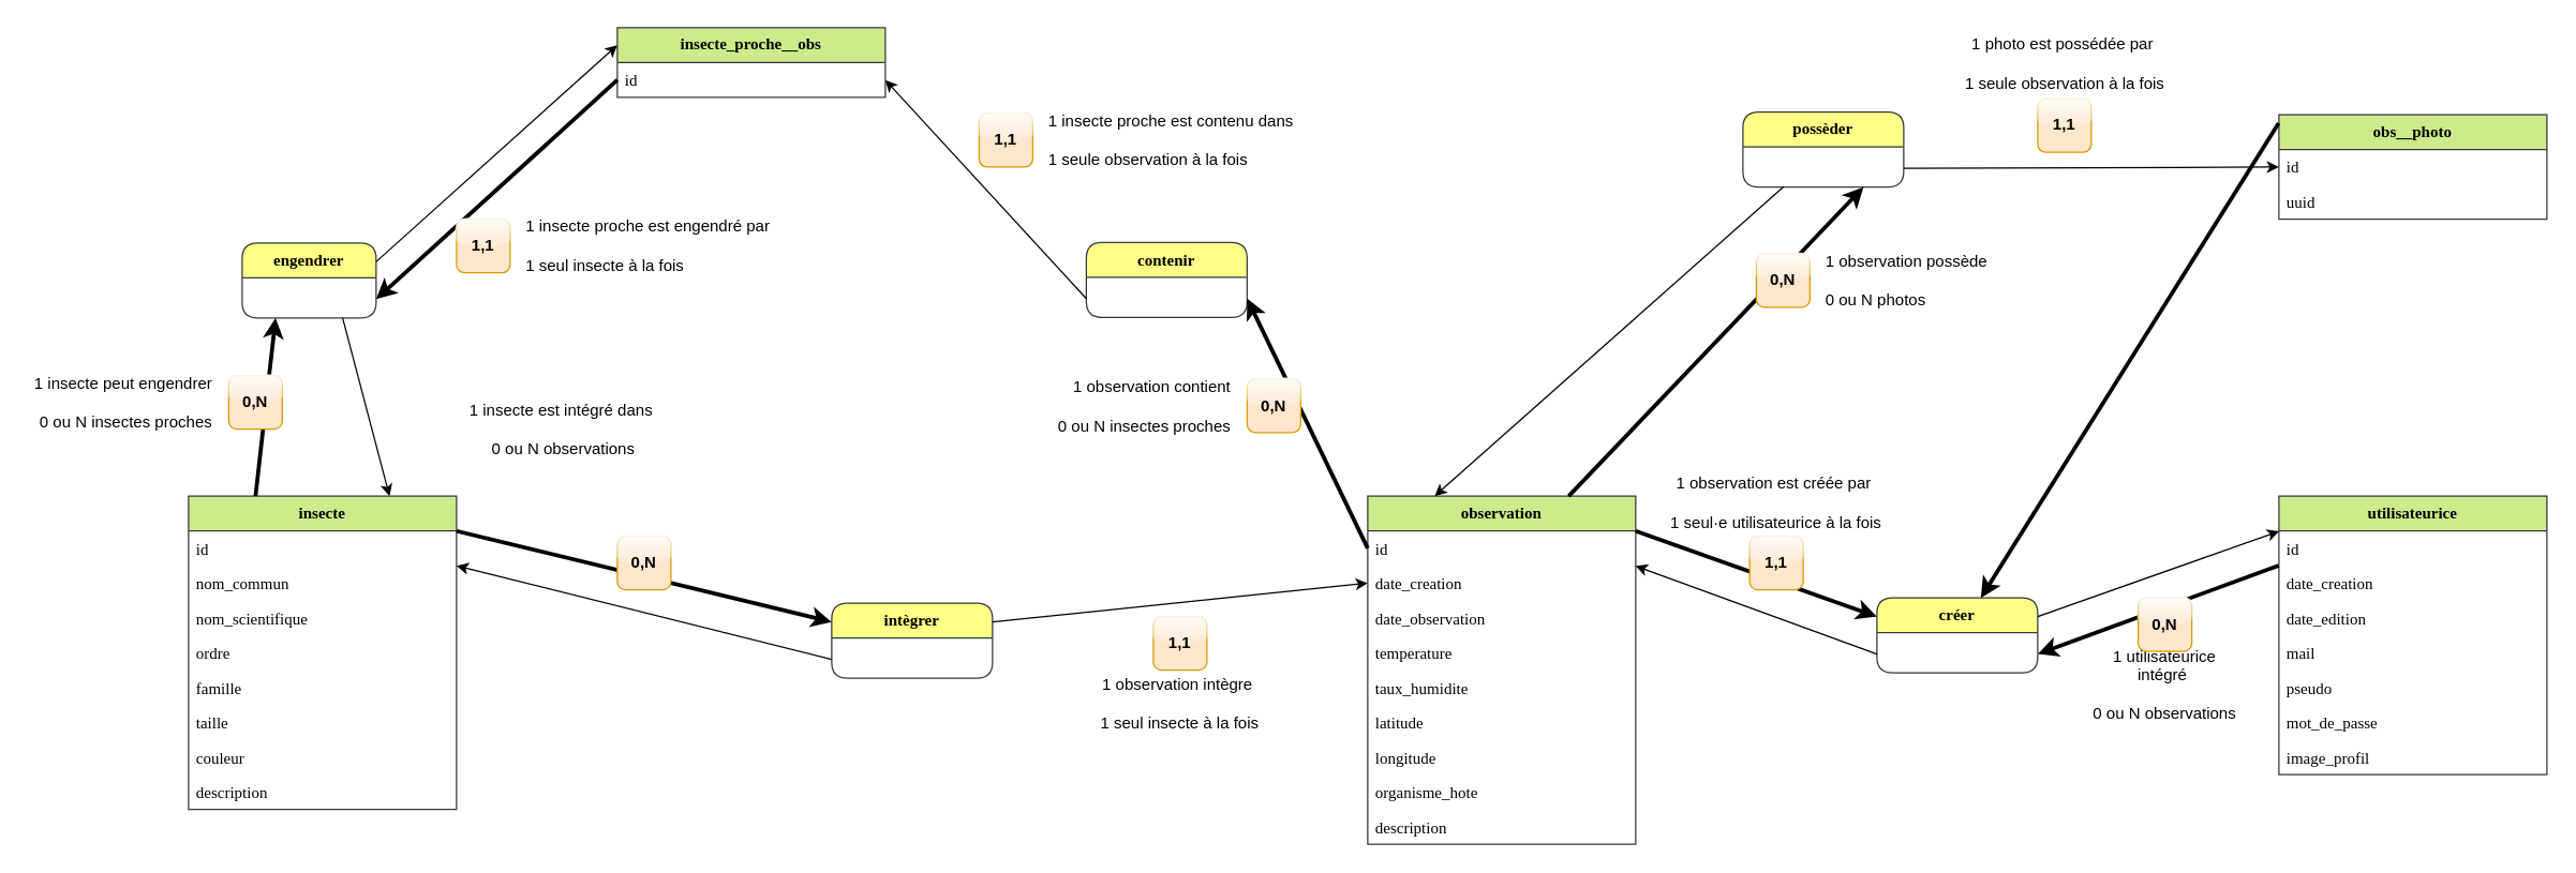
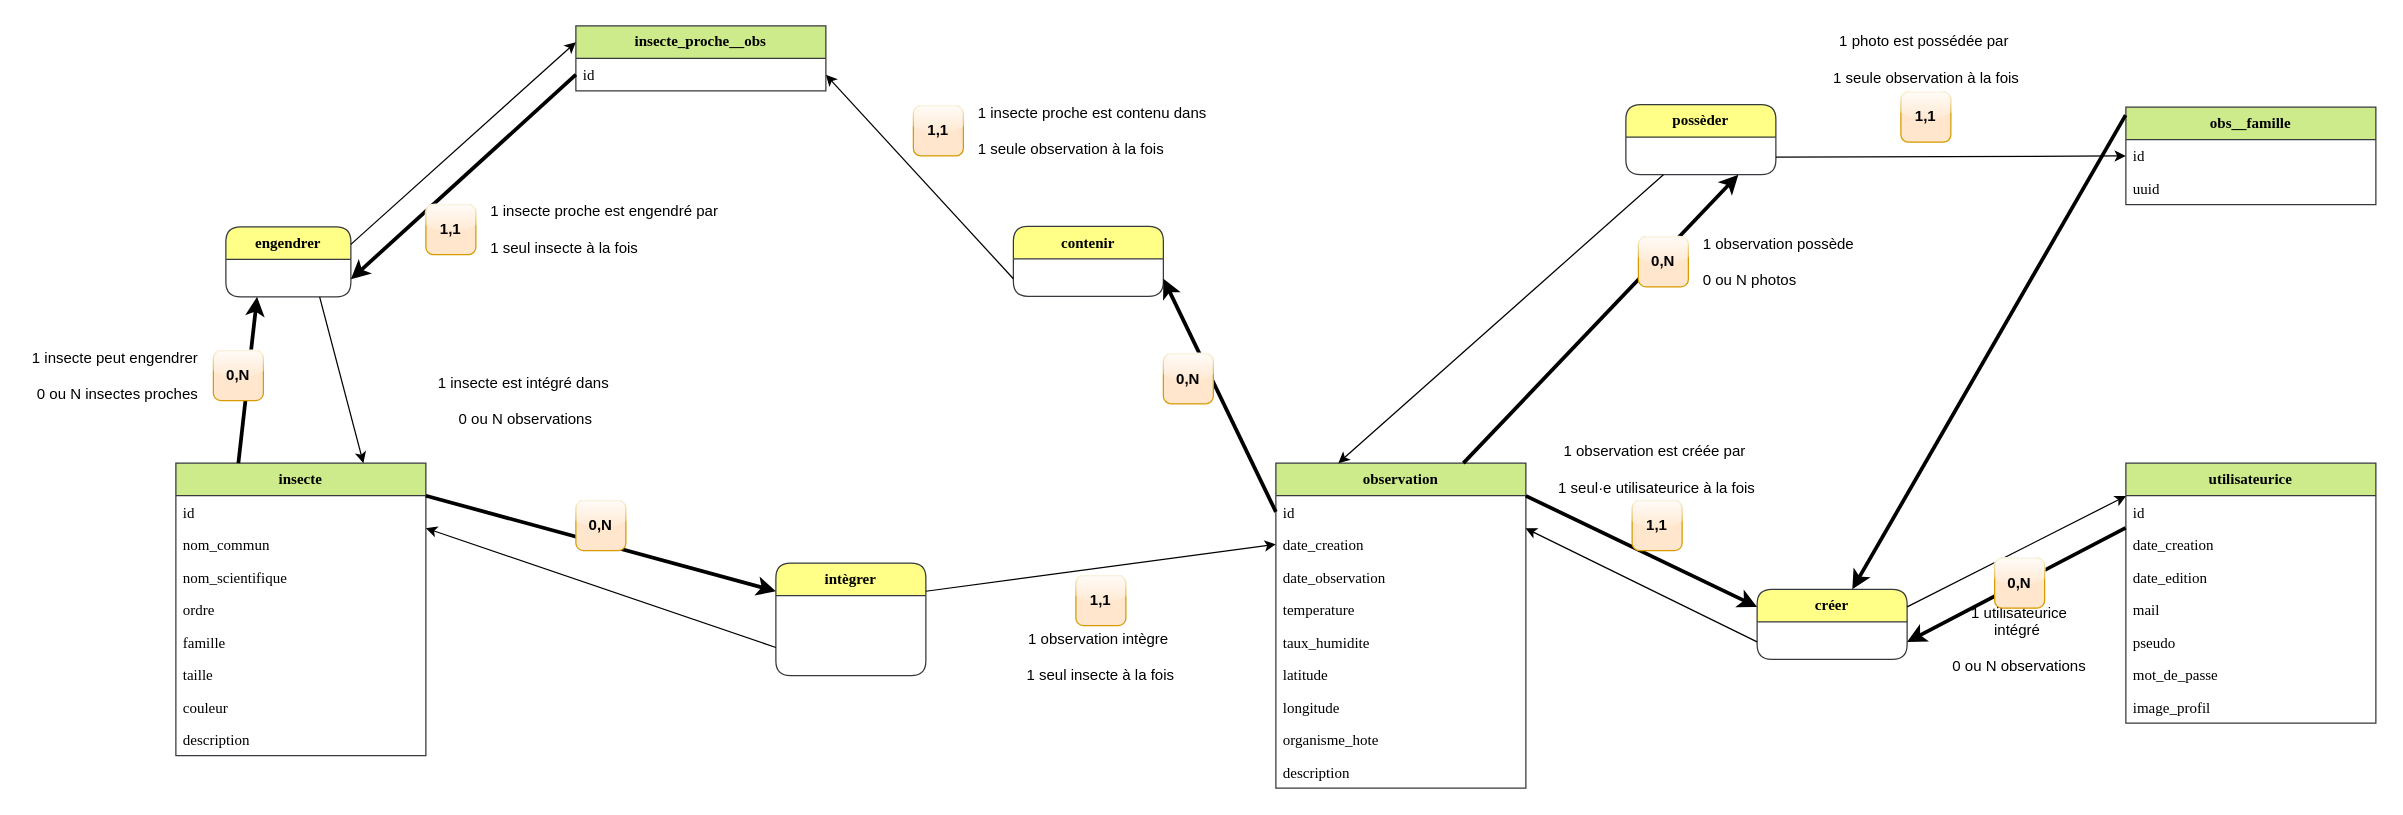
- <mxCell id="31" value="obs__photo" style="swimlane;fontStyle=1;childLayout=stackLayout;horizontal=1;startSize=26;horizontalStack=0;resizeParent=1;resizeParentMax=0;resizeLast=0;collapsible=1;marginBottom=0;whiteSpace=wrap;html=1;shadow=0;fontFamily=Verdana;fillColor=#cdeb8b;strokeColor=#36393d;" parent="1" vertex="1"><mxGeometry x="1700" y="85.25" width="200" height="78" as="geometry" /></mxCell>
+ <mxCell id="31" value="obs__famille" style="swimlane;fontStyle=1;childLayout=stackLayout;horizontal=1;startSize=26;horizontalStack=0;resizeParent=1;resizeParentMax=0;resizeLast=0;collapsible=1;marginBottom=0;whiteSpace=wrap;html=1;shadow=0;fontFamily=Verdana;fillColor=#cdeb8b;strokeColor=#36393d;" parent="1" vertex="1"><mxGeometry x="1700" y="85.25" width="200" height="78" as="geometry" /></mxCell>
- <mxCell id="72" value="1 observation contient&lt;div&gt;&lt;br&gt;&lt;/div&gt;&lt;div&gt;0 ou N insectes proches&lt;/div&gt;" style="text;html=1;align=right;verticalAlign=middle;whiteSpace=wrap;rounded=0;" parent="1" vertex="1"><mxGeometry x="780" y="277.5" width="140" height="50" as="geometry" /></mxCell>
- <mxCell id="38" value="créer" style="swimlane;fontStyle=1;childLayout=stackLayout;horizontal=1;startSize=26;horizontalStack=0;resizeParent=1;resizeParentMax=0;resizeLast=0;collapsible=1;marginBottom=0;whiteSpace=wrap;html=1;shadow=0;fontFamily=Verdana;rounded=1;glass=0;fillColor=#ffff88;strokeColor=#36393d;" parent="1" vertex="1"><mxGeometry x="1400" y="446" width="120" height="56" as="geometry" /></mxCell>
+ <mxCell id="38" value="créer" style="swimlane;fontStyle=1;childLayout=stackLayout;horizontal=1;startSize=26;horizontalStack=0;resizeParent=1;resizeParentMax=0;resizeLast=0;collapsible=1;marginBottom=0;whiteSpace=wrap;html=1;shadow=0;fontFamily=Verdana;rounded=1;glass=0;fillColor=#ffff88;strokeColor=#36393d;" parent="1" vertex="1"><mxGeometry x="1405" y="471" width="120" height="56" as="geometry" /></mxCell>
- <mxCell id="34" value="intègrer" style="swimlane;fontStyle=1;childLayout=stackLayout;horizontal=1;startSize=26;horizontalStack=0;resizeParent=1;resizeParentMax=0;resizeLast=0;collapsible=1;marginBottom=0;whiteSpace=wrap;html=1;shadow=0;fontFamily=Verdana;rounded=1;glass=0;fillColor=#ffff88;strokeColor=#36393d;" parent="1" vertex="1"><mxGeometry x="620" y="450" width="120" height="56" as="geometry" /></mxCell>
+ <mxCell id="34" value="intègrer" style="swimlane;fontStyle=1;childLayout=stackLayout;horizontal=1;startSize=26;horizontalStack=0;resizeParent=1;resizeParentMax=0;resizeLast=0;collapsible=1;marginBottom=0;whiteSpace=wrap;html=1;shadow=0;fontFamily=Verdana;rounded=1;glass=0;fillColor=#ffff88;strokeColor=#36393d;" parent="1" vertex="1"><mxGeometry x="620" y="450" width="120" height="90" as="geometry" /></mxCell>
